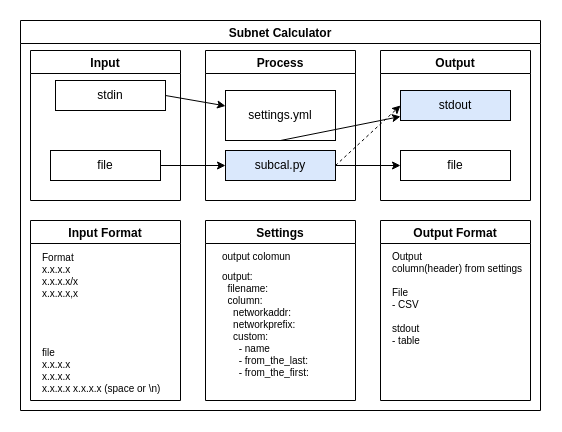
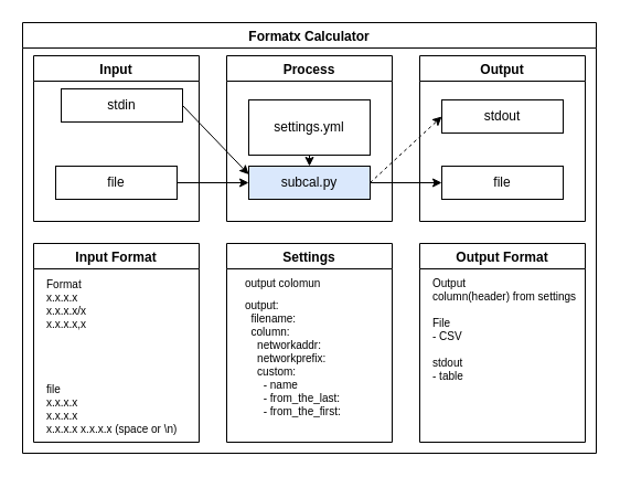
- <mxCell id="2" value="Subnet Calculator" style="swimlane;" parent="1" vertex="1"><mxGeometry x="20" y="20" width="520" height="390" as="geometry" /></mxCell>
+ <mxCell id="2" value="Formatx Calculator" style="swimlane;" parent="1" vertex="1"><mxGeometry x="20" y="20" width="520" height="390" as="geometry" /></mxCell>
- <mxCell id="3" style="edgeStyle=none;html=1;exitX=1;exitY=0.5;exitDx=0;exitDy=0;" parent="2" source="8" target="12" edge="1"><mxGeometry relative="1" as="geometry" /></mxCell>
+ <mxCell id="3" style="edgeStyle=none;html=1;exitX=1;exitY=0.5;exitDx=0;exitDy=0;entryX=0;entryY=0.25;entryDx=0;entryDy=0;" parent="2" source="8" target="11" edge="1"><mxGeometry relative="1" as="geometry" /></mxCell>
- <mxCell id="15" value="stdout" style="whiteSpace=wrap;html=1;fillColor=#dae8fc;" parent="14" vertex="1"><mxGeometry x="20" y="40" width="110" height="30" as="geometry" /></mxCell>
+ <mxCell id="15" value="stdout" style="whiteSpace=wrap;html=1;" parent="14" vertex="1"><mxGeometry x="20" y="40" width="110" height="30" as="geometry" /></mxCell>
- <mxCell id="13" style="edgeStyle=none;html=1;exitX=0.5;exitY=1;exitDx=0;exitDy=0;" parent="10" source="12" target="15" edge="1"><mxGeometry relative="1" as="geometry" /></mxCell>
+ <mxCell id="13" style="edgeStyle=none;html=1;exitX=0.5;exitY=1;exitDx=0;exitDy=0;entryX=0.5;entryY=0;entryDx=0;entryDy=0;" parent="10" source="12" target="11" edge="1"><mxGeometry relative="1" as="geometry" /></mxCell>
